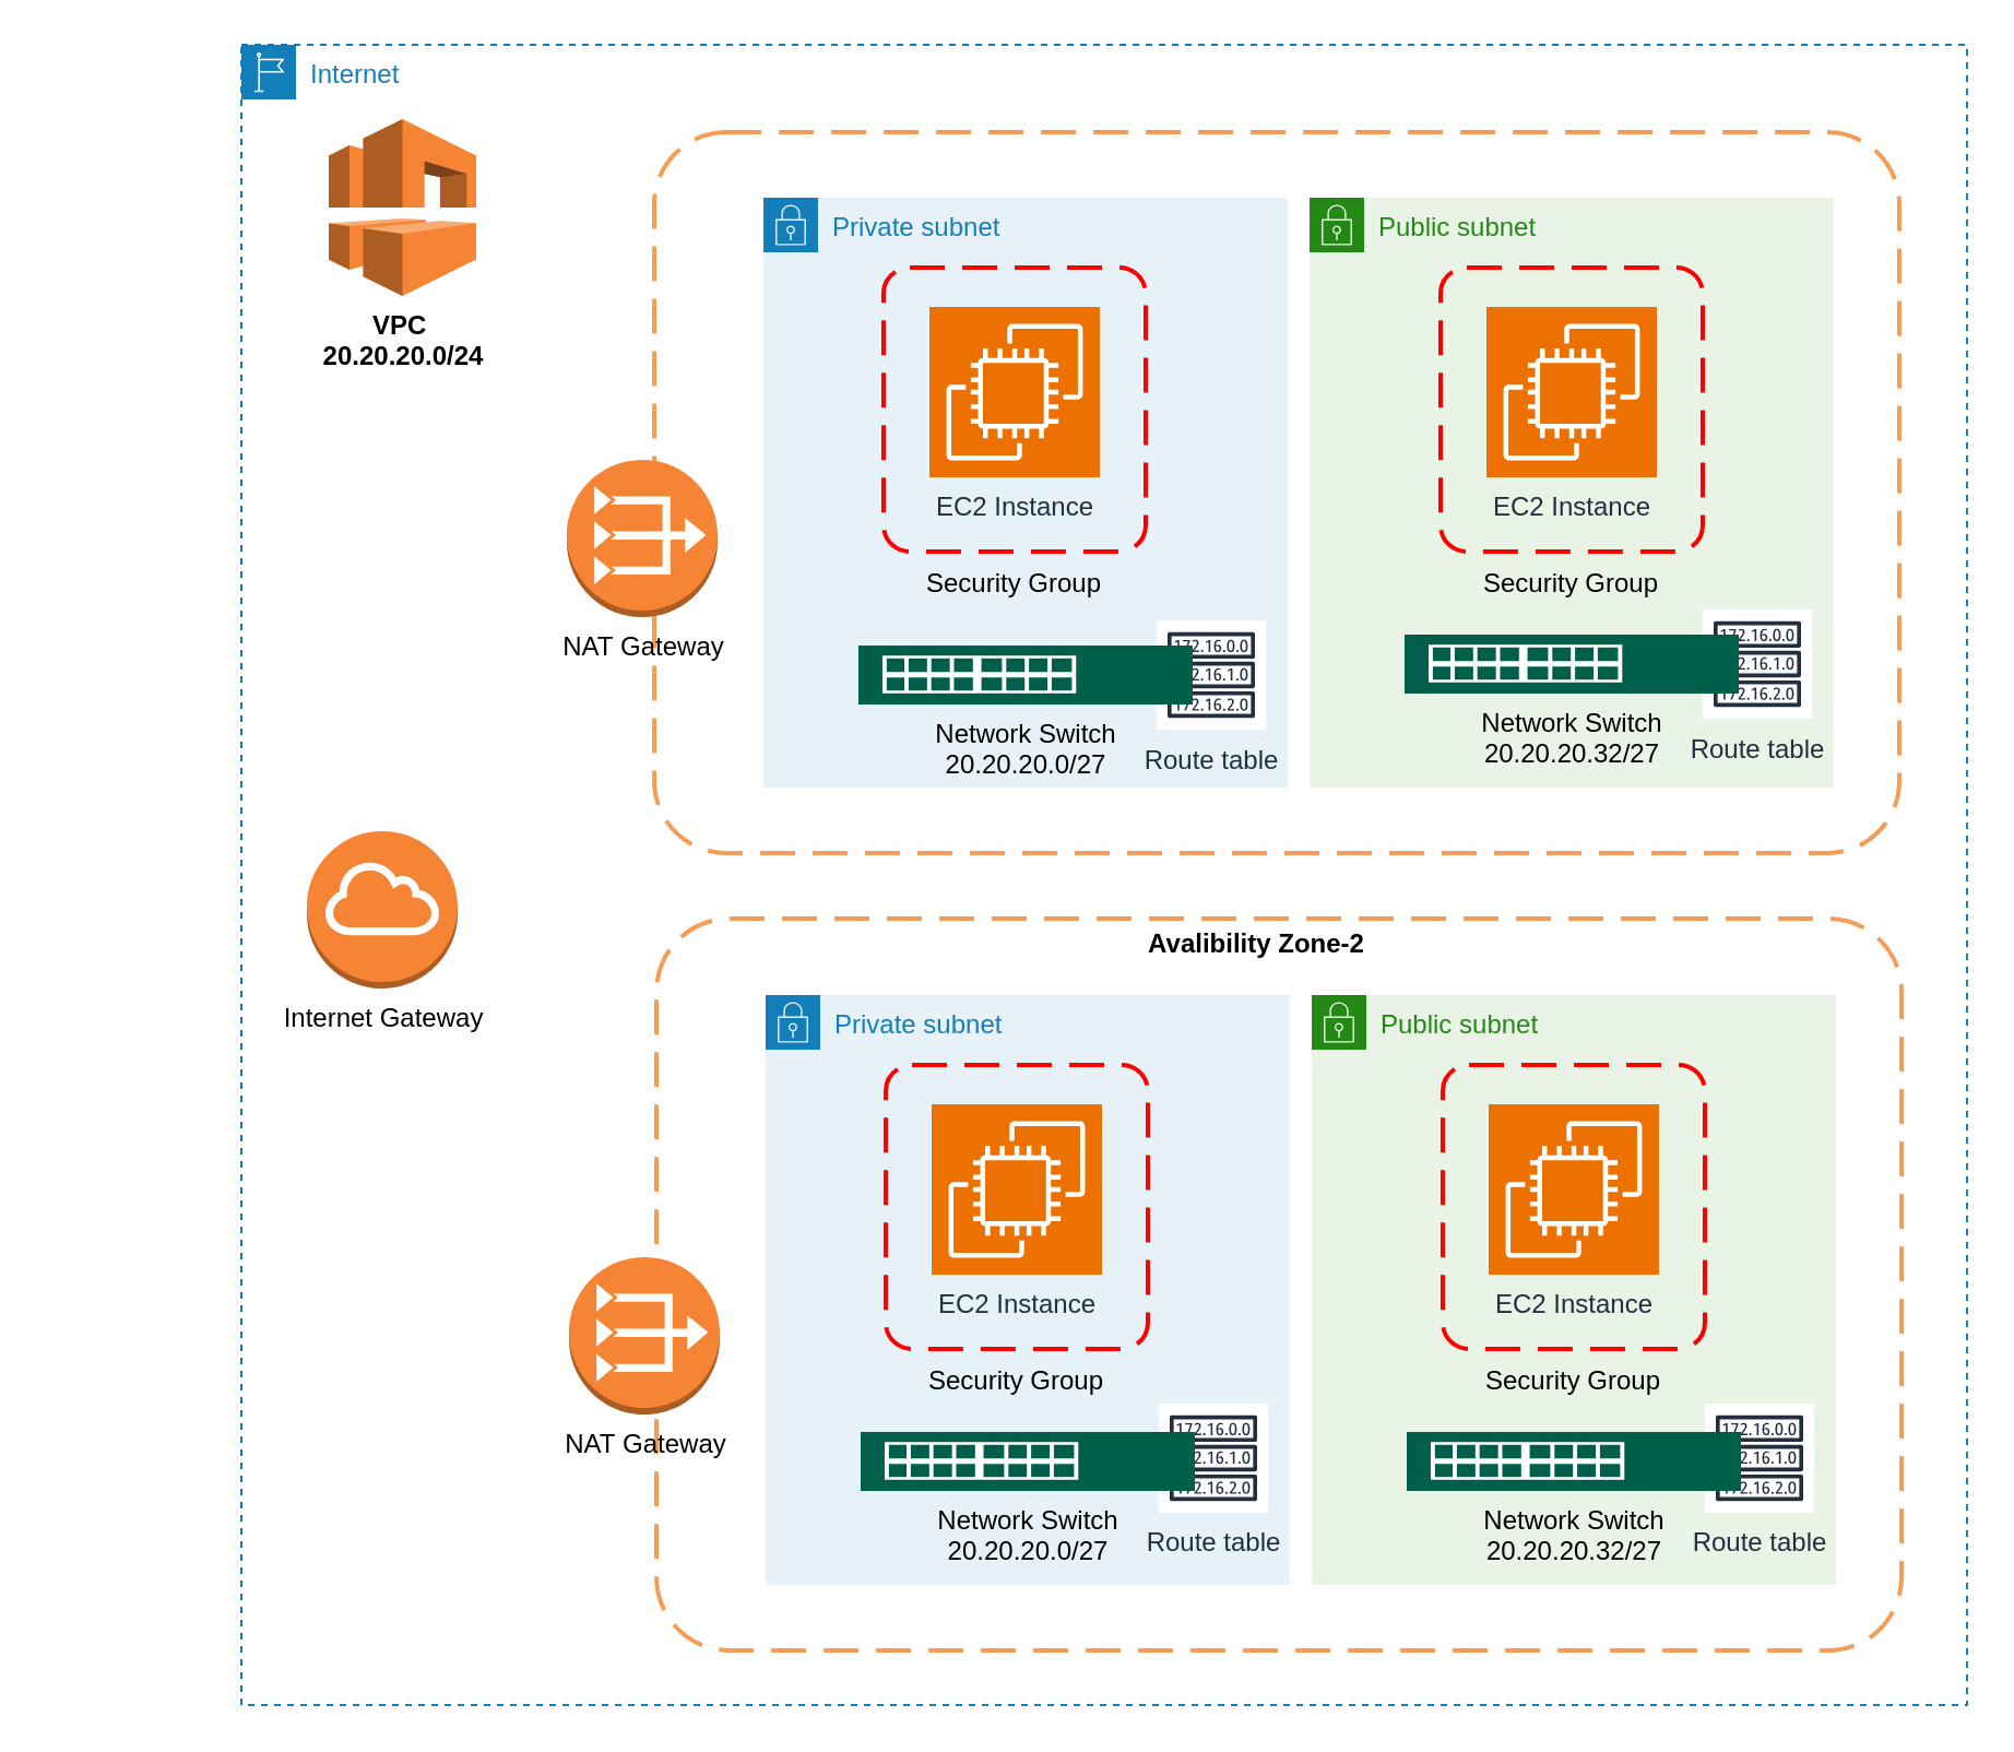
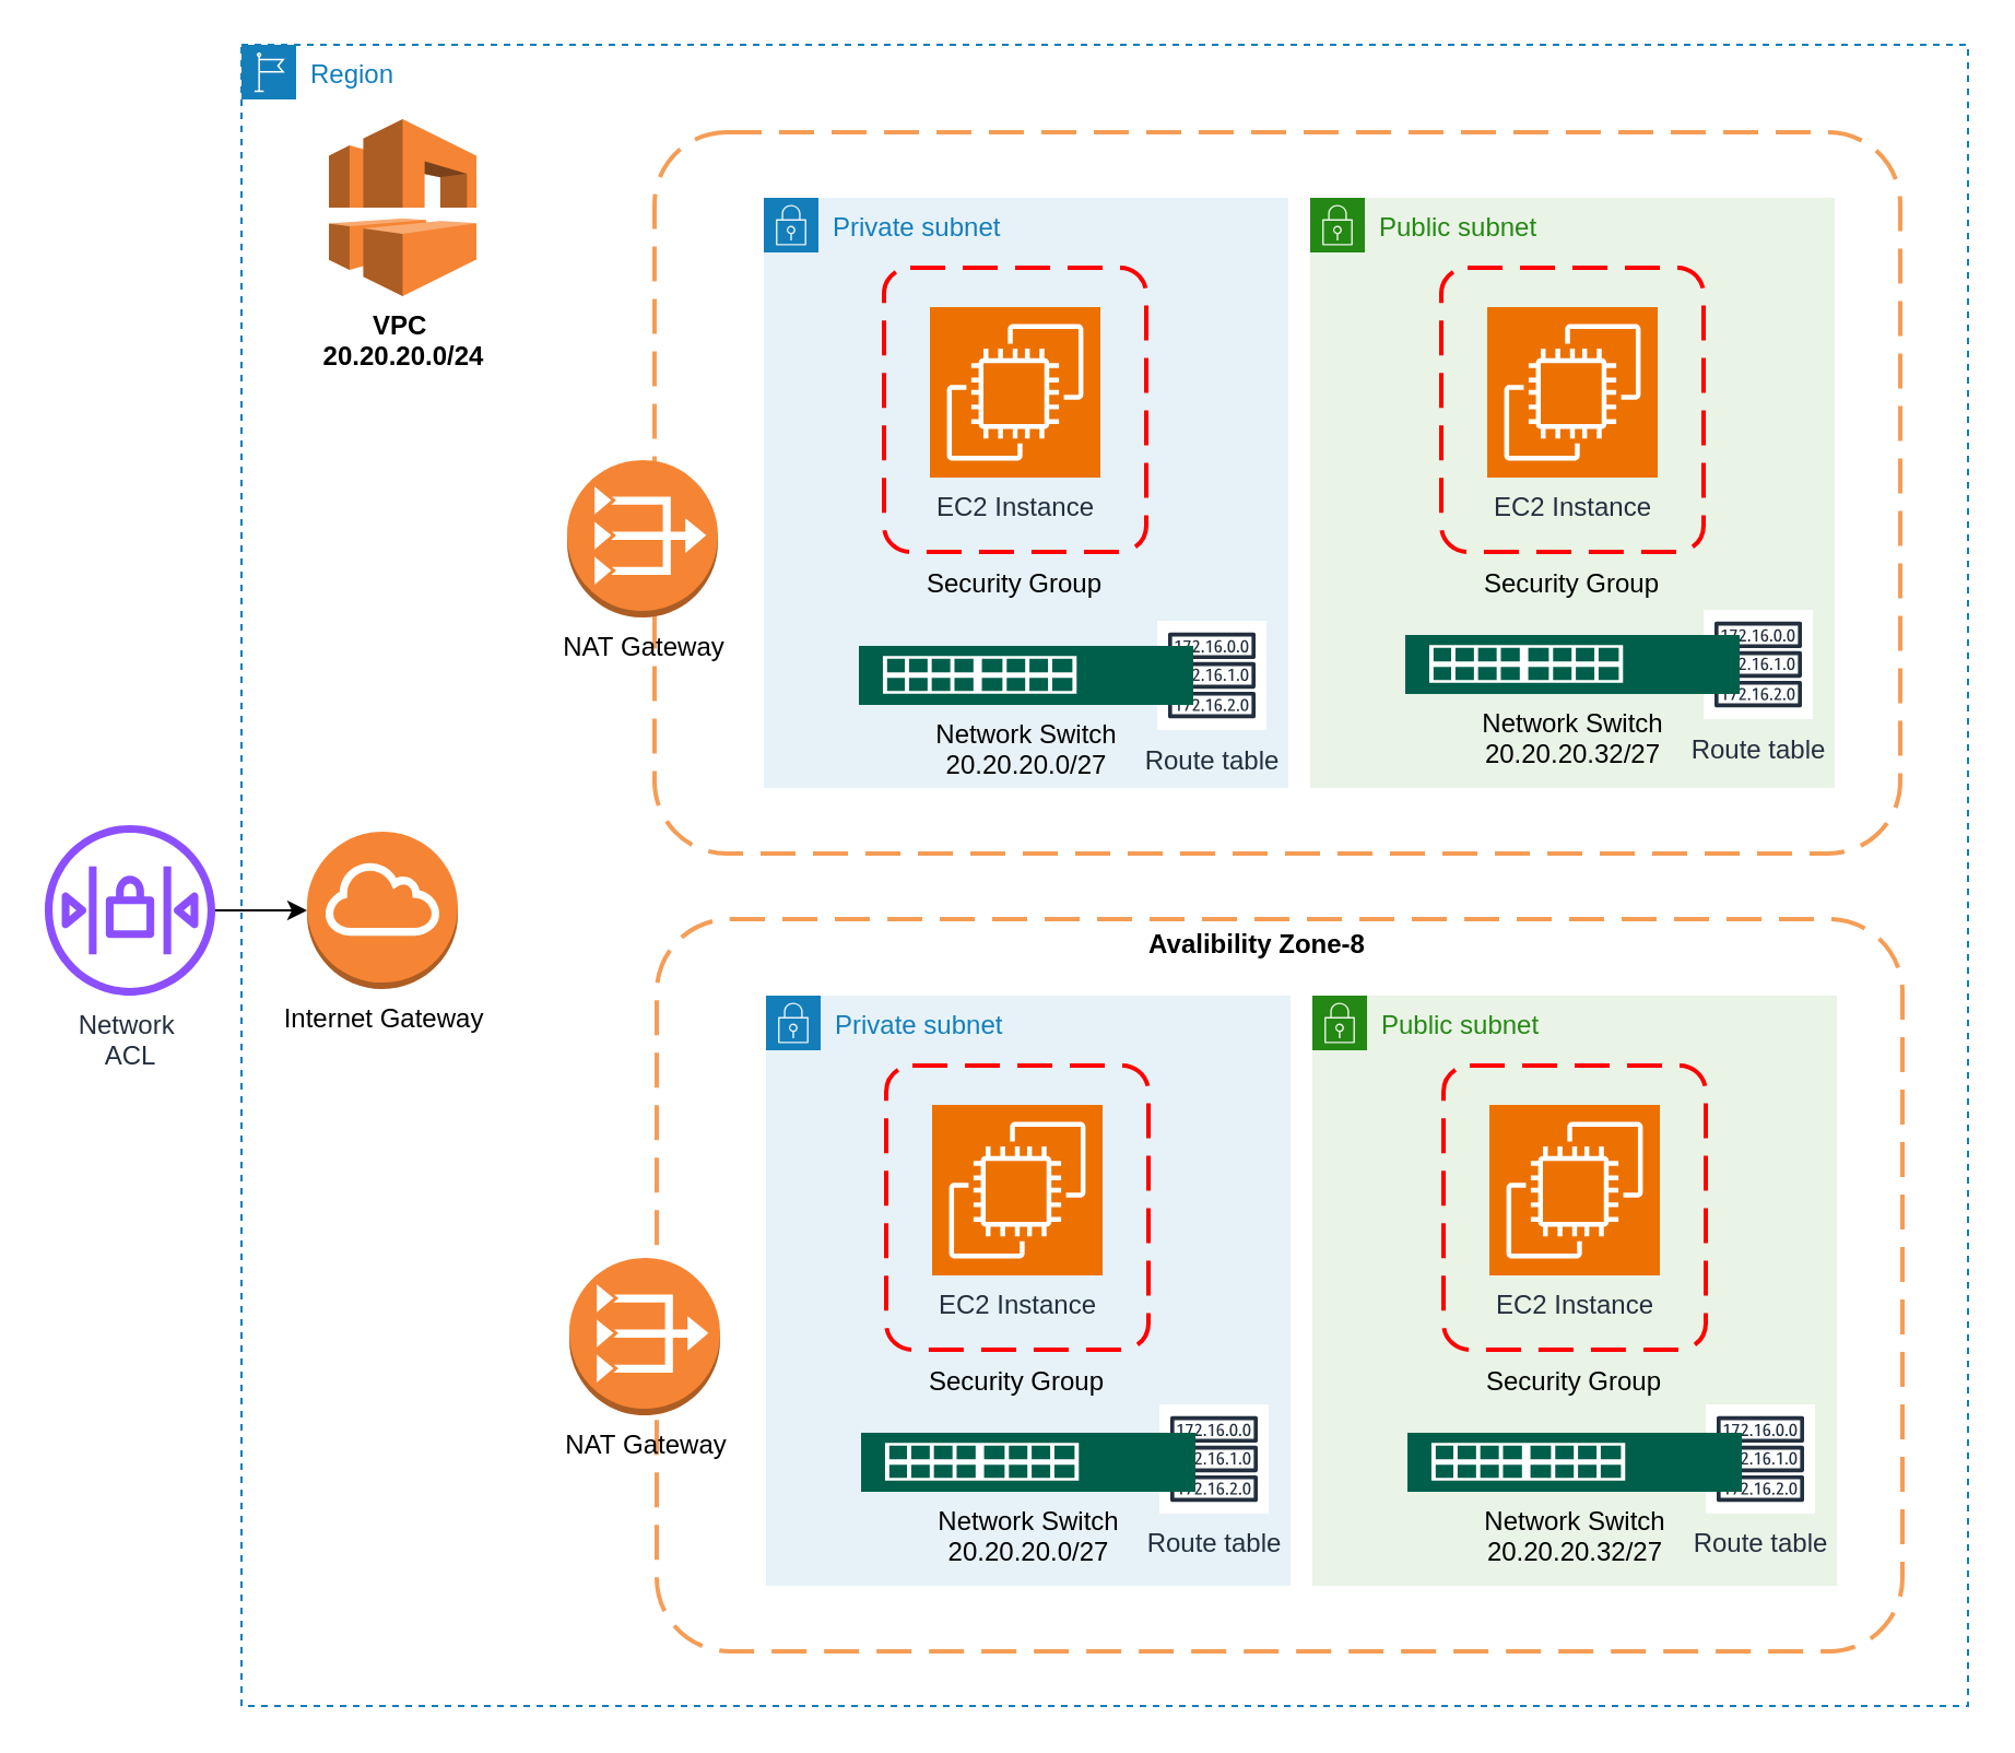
- <mxCell id="2" value="Internet" style="points=[[0,0],[0.25,0],[0.5,0],[0.75,0],[1,0],[1,0.25],[1,0.5],[1,0.75],[1,1],[0.75,1],[0.5,1],[0.25,1],[0,1],[0,0.75],[0,0.5],[0,0.25]];outlineConnect=0;gradientColor=none;html=1;whiteSpace=wrap;fontSize=12;fontStyle=0;container=1;pointerEvents=0;collapsible=0;recursiveResize=0;shape=mxgraph.aws4.group;grIcon=mxgraph.aws4.group_region;strokeColor=#147EBA;fillColor=none;verticalAlign=top;align=left;spacingLeft=30;fontColor=#147EBA;dashed=1;" vertex="1" parent="1"><mxGeometry x="110" y="20" width="790" height="760" as="geometry" /></mxCell>
+ <mxCell id="2" value="Region" style="points=[[0,0],[0.25,0],[0.5,0],[0.75,0],[1,0],[1,0.25],[1,0.5],[1,0.75],[1,1],[0.75,1],[0.5,1],[0.25,1],[0,1],[0,0.75],[0,0.5],[0,0.25]];outlineConnect=0;gradientColor=none;html=1;whiteSpace=wrap;fontSize=12;fontStyle=0;container=1;pointerEvents=0;collapsible=0;recursiveResize=0;shape=mxgraph.aws4.group;grIcon=mxgraph.aws4.group_region;strokeColor=#147EBA;fillColor=none;verticalAlign=top;align=left;spacingLeft=30;fontColor=#147EBA;dashed=1;" vertex="1" parent="1"><mxGeometry x="110" y="20" width="790" height="760" as="geometry" /></mxCell>
+ <mxCell id="20" value="Network&amp;nbsp;&lt;br&gt;ACL" style="sketch=0;outlineConnect=0;fontColor=#232F3E;gradientColor=none;fillColor=#8C4FFF;strokeColor=none;dashed=0;verticalLabelPosition=bottom;verticalAlign=top;align=center;html=1;fontSize=12;fontStyle=0;aspect=fixed;pointerEvents=1;shape=mxgraph.aws4.network_access_control_list;" vertex="1" parent="1"><mxGeometry x="20" y="377" width="78" height="78" as="geometry" /></mxCell>
+ <mxCell id="19" value="" style="edgeStyle=orthogonalEdgeStyle;rounded=0;orthogonalLoop=1;jettySize=auto;html=1;" edge="1" parent="1" source="20" target="15"><mxGeometry relative="1" as="geometry" /></mxCell>
- <mxCell id="23" value="&lt;b&gt;Avalibility Zone-2&lt;/b&gt;" style="text;strokeColor=none;align=center;fillColor=none;html=1;verticalAlign=middle;whiteSpace=wrap;rounded=0;" vertex="1" parent="1"><mxGeometry x="510" y="417" width="130" height="30" as="geometry" /></mxCell>
+ <mxCell id="23" value="&lt;b&gt;Avalibility Zone-8&lt;/b&gt;" style="text;strokeColor=none;align=center;fillColor=none;html=1;verticalAlign=middle;whiteSpace=wrap;rounded=0;" vertex="1" parent="1"><mxGeometry x="510" y="417" width="130" height="30" as="geometry" /></mxCell>
